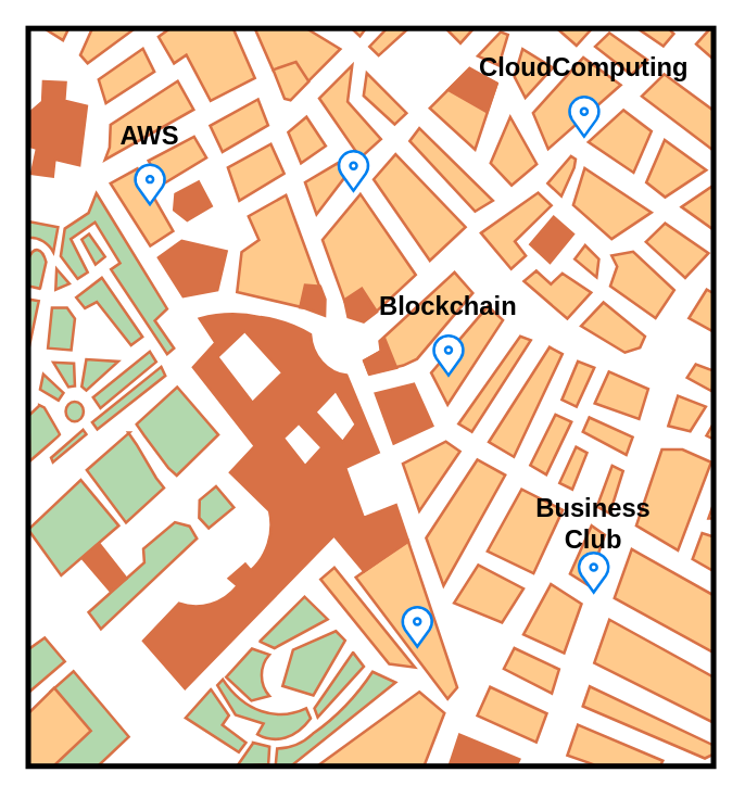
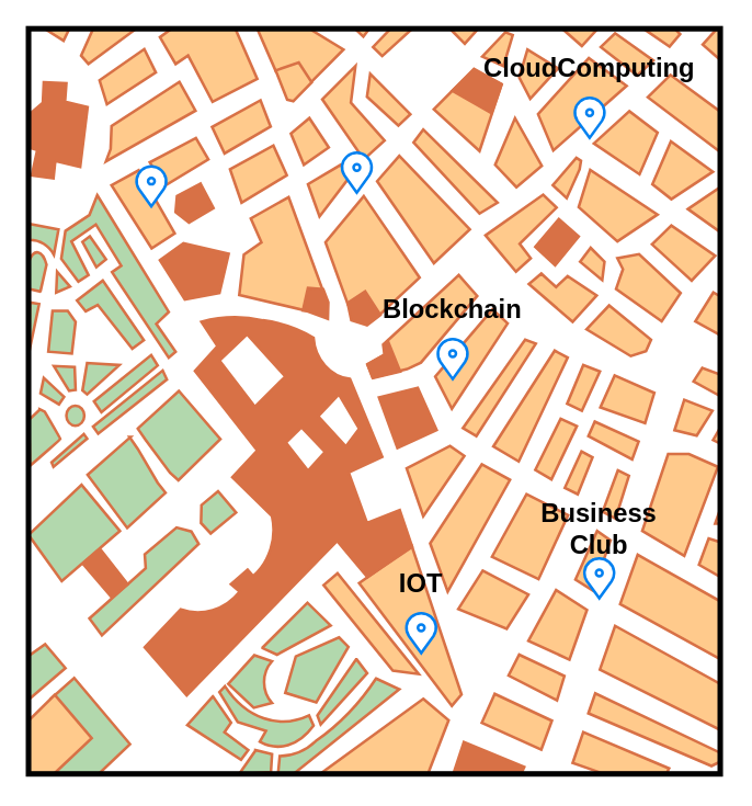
- <mxCell id="17" value="AWS" style="text;html=1;strokeColor=none;fillColor=none;align=center;verticalAlign=middle;whiteSpace=wrap;rounded=0;fontSize=19;fontStyle=1" parent="15" vertex="1"><mxGeometry width="80" height="20" as="geometry" /></mxCell>
+ <mxCell id="11" value="IOT" style="text;html=1;strokeColor=none;fillColor=none;align=center;verticalAlign=middle;whiteSpace=wrap;rounded=0;fontSize=19;fontStyle=1" parent="9" vertex="1"><mxGeometry width="100" height="20" as="geometry" /></mxCell>
